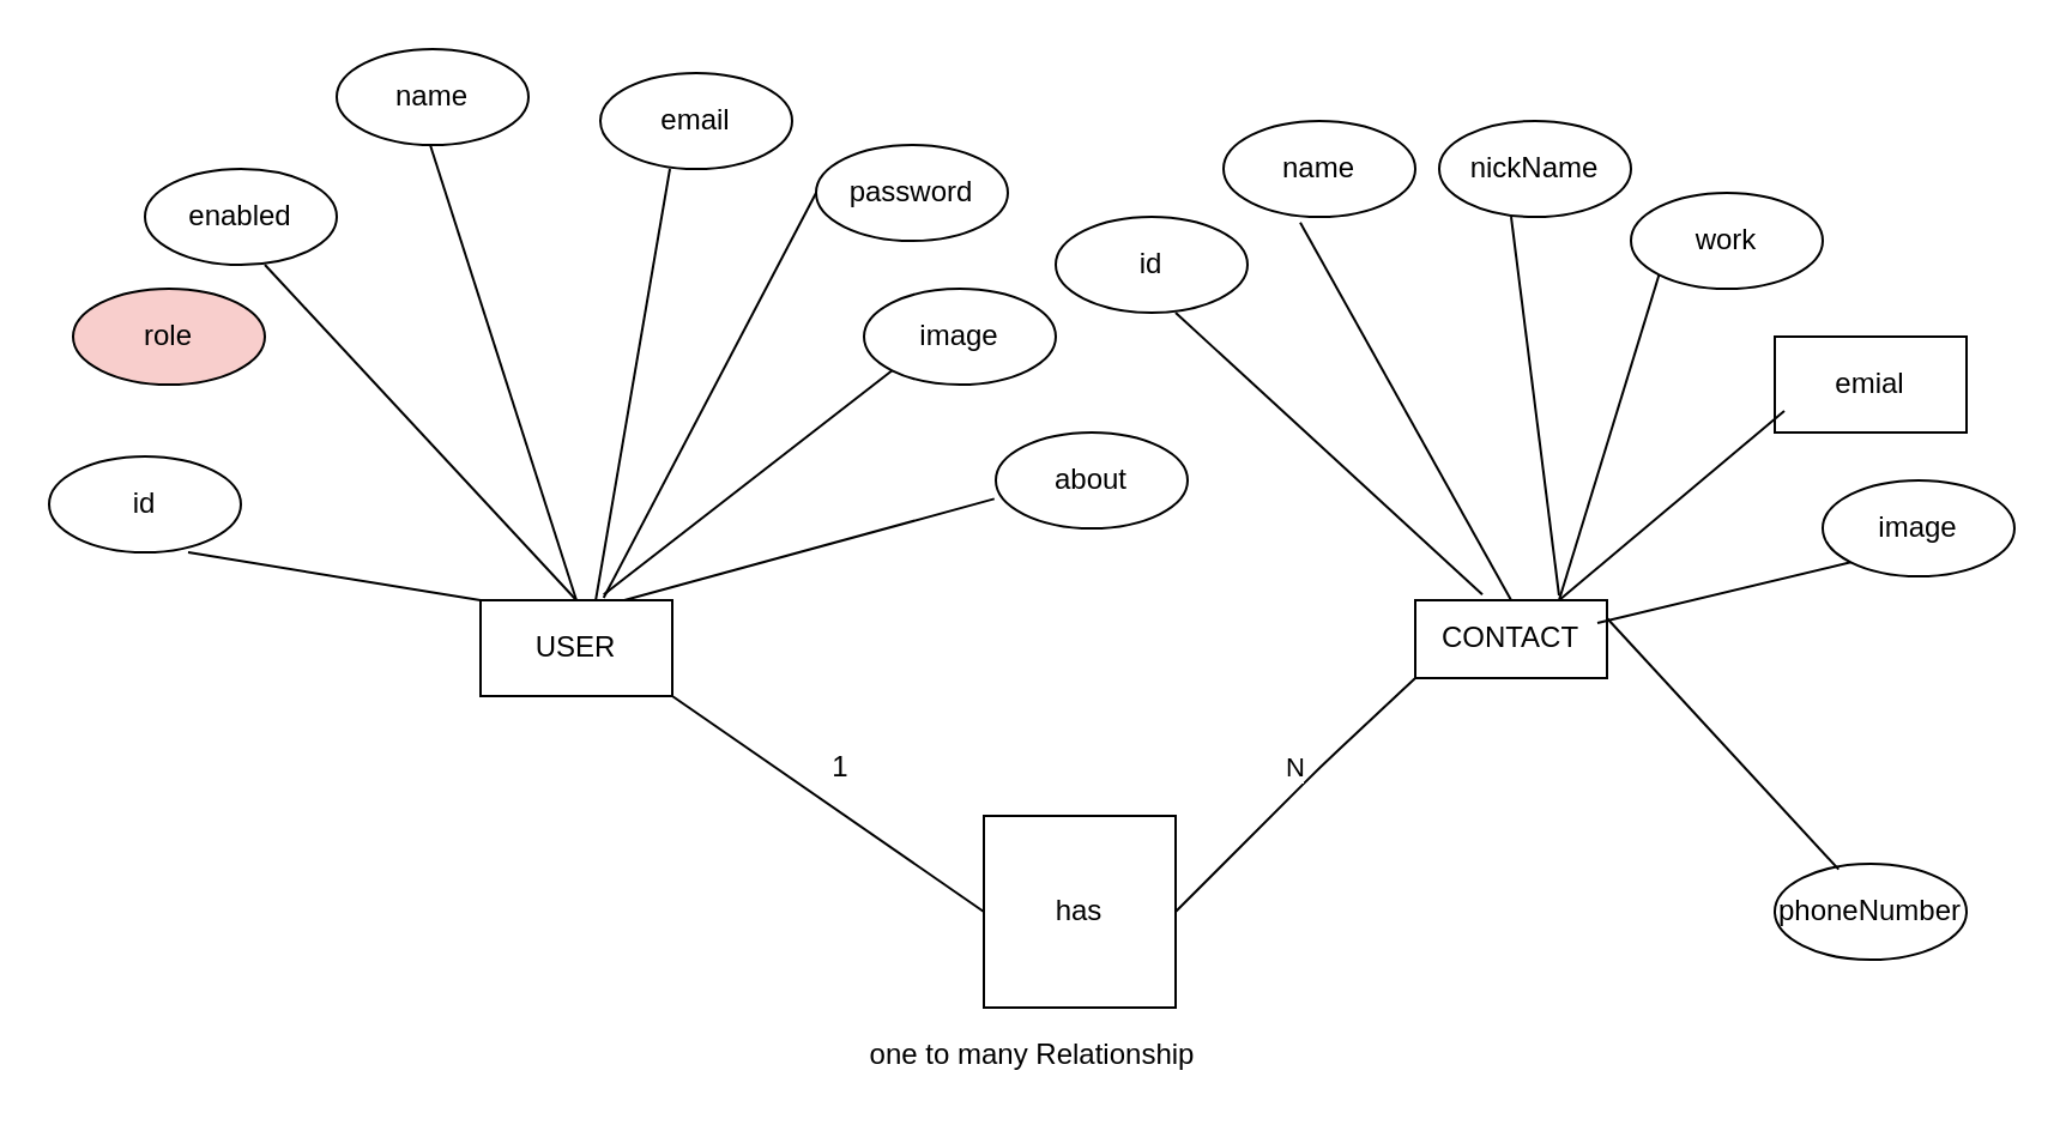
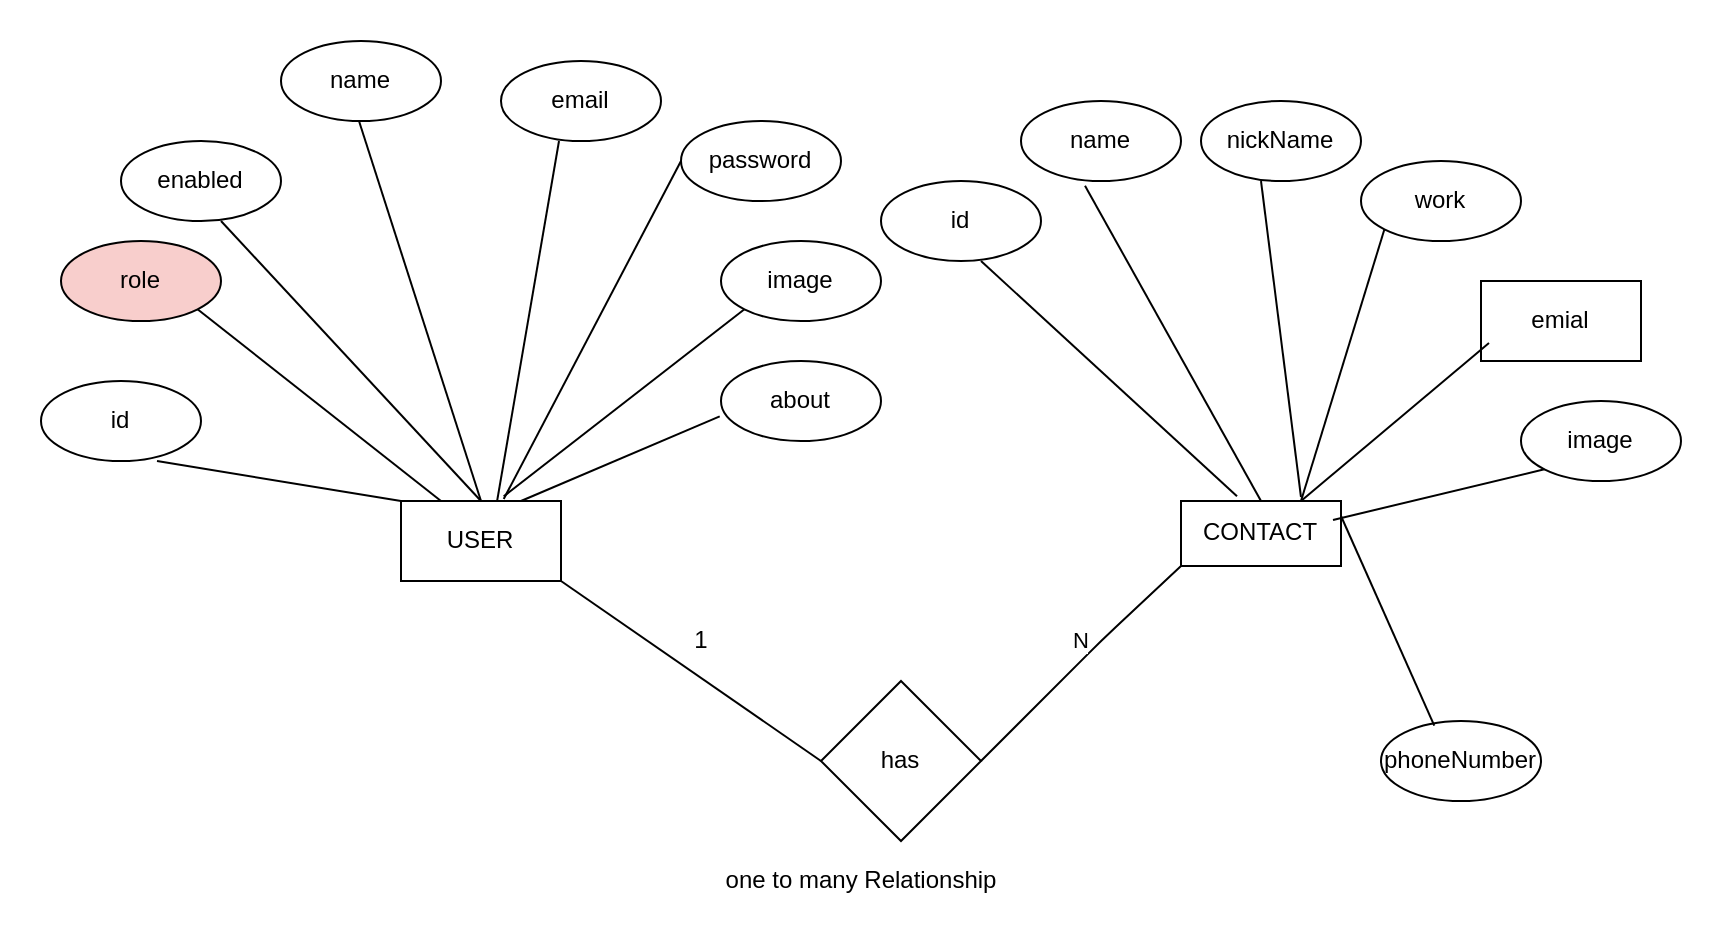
- <mxCell id="6" value="about" style="ellipse;whiteSpace=wrap;html=1;" vertex="1" parent="1"><mxGeometry x="415" y="180" width="80" height="40" as="geometry" /></mxCell>
+ <mxCell id="6" value="about" style="ellipse;whiteSpace=wrap;html=1;" vertex="1" parent="1"><mxGeometry x="360" y="180" width="80" height="40" as="geometry" /></mxCell>
+ <mxCell id="28" value="" style="endArrow=none;html=1;entryX=1;entryY=1;entryDx=0;entryDy=0;exitX=0.25;exitY=0;exitDx=0;exitDy=0;" edge="1" parent="1" source="2" target="26"><mxGeometry width="50" height="50" relative="1" as="geometry"><mxPoint x="200" y="170" as="sourcePoint" /><mxPoint x="78" y="150" as="targetPoint" /><Array as="points" /></mxGeometry></mxCell>
- <mxCell id="34" value="has" style="whiteSpace=wrap;html=1;rounded=0;" vertex="1" parent="1"><mxGeometry x="410" y="340" width="80" height="80" as="geometry" /></mxCell>
+ <mxCell id="34" value="has" style="rhombus;whiteSpace=wrap;html=1;" vertex="1" parent="1"><mxGeometry x="410" y="340" width="80" height="80" as="geometry" /></mxCell>
- <mxCell id="15" value="phoneNumber" style="ellipse;whiteSpace=wrap;html=1;" vertex="1" parent="1"><mxGeometry x="740" y="360" width="80" height="40" as="geometry" /></mxCell>
+ <mxCell id="15" value="phoneNumber" style="ellipse;whiteSpace=wrap;html=1;" vertex="1" parent="1"><mxGeometry x="690" y="360" width="80" height="40" as="geometry" /></mxCell>
